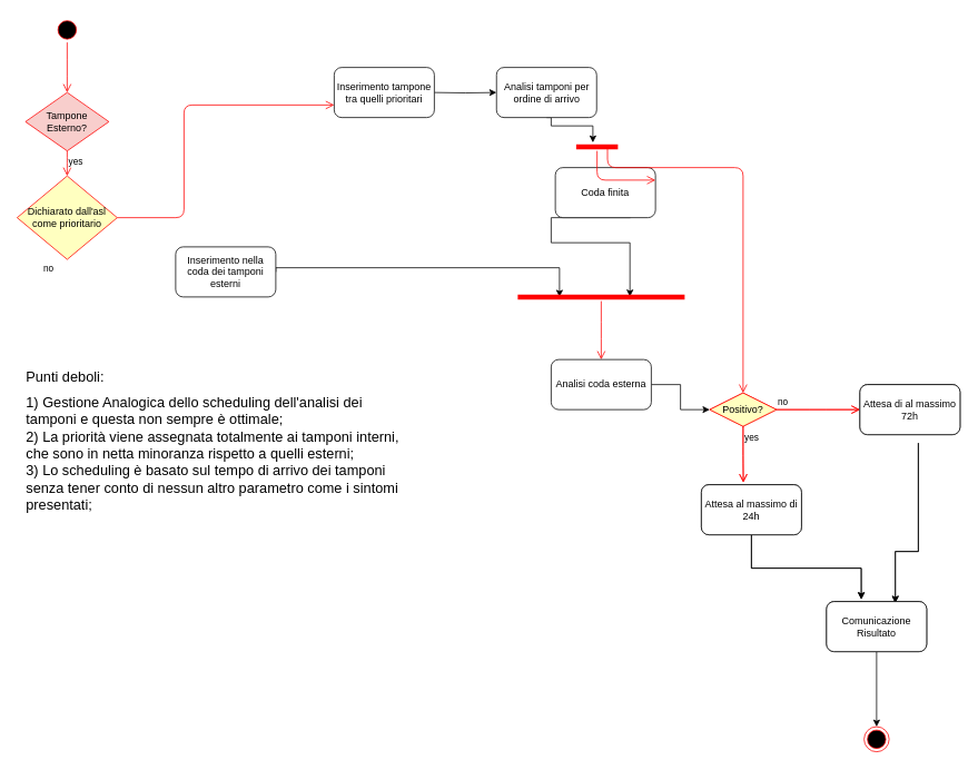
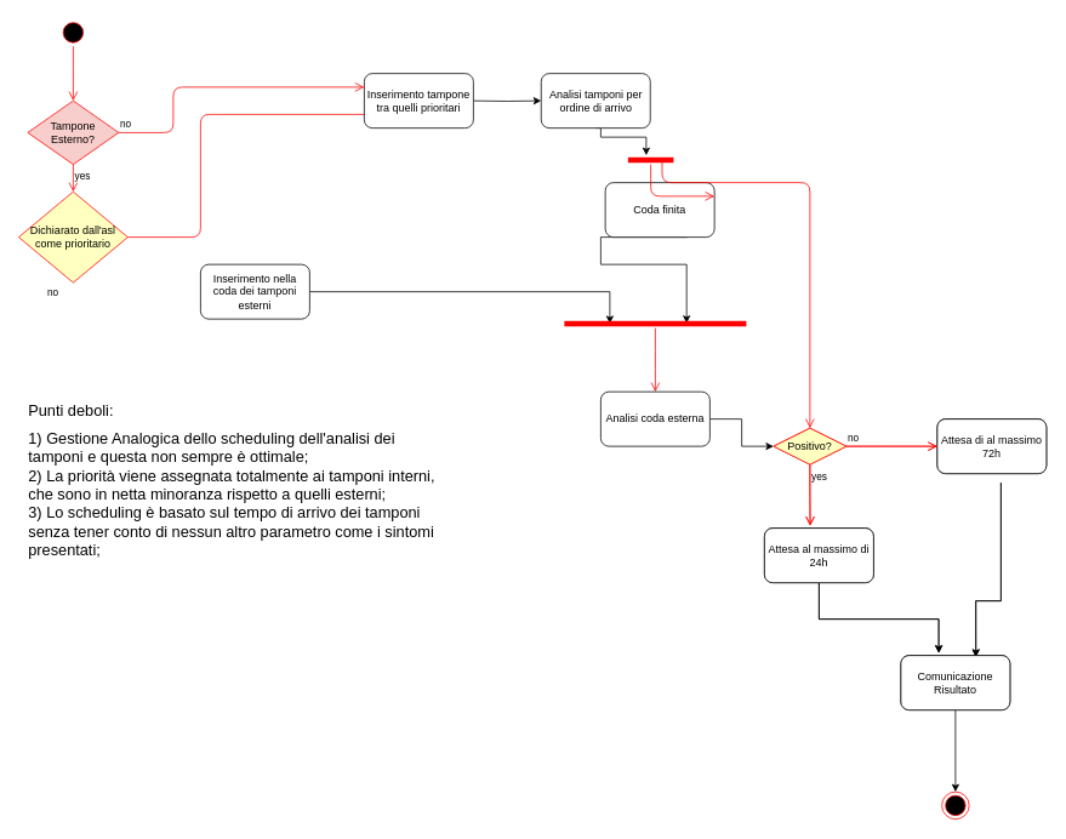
+ <mxCell id="3" value="no" style="edgeStyle=orthogonalEdgeStyle;html=1;align=left;verticalAlign=bottom;endArrow=open;endSize=8;strokeColor=#ff0000;entryX=0;entryY=0.25;entryDx=0;entryDy=0;" edge="1" source="2" parent="1" target="17"><mxGeometry x="-1" relative="1" as="geometry"><mxPoint x="430" y="50" as="targetPoint" /><Array as="points"><mxPoint x="190" y="145" /><mxPoint x="190" y="95" /></Array></mxGeometry></mxCell>
- <mxCell id="8" value="no" style="edgeStyle=orthogonalEdgeStyle;html=1;align=left;verticalAlign=bottom;endArrow=open;endSize=8;strokeColor=#ff0000;entryX=0;entryY=0.75;entryDx=0;entryDy=0;" edge="1" source="7" parent="1" target="17"><mxGeometry x="-0.595" y="184" relative="1" as="geometry"><mxPoint x="417.574" y="138.284" as="targetPoint" /><Array as="points"><mxPoint x="220" y="260" /><mxPoint x="220" y="125" /></Array><mxPoint x="14" y="70" as="offset" /></mxGeometry></mxCell>
+ <mxCell id="8" value="no" style="edgeStyle=orthogonalEdgeStyle;html=1;align=left;verticalAlign=bottom;endArrow=none;endSize=8;strokeColor=#ff0000;entryX=0;entryY=0.75;entryDx=0;entryDy=0;" edge="1" source="7" parent="1" target="17"><mxGeometry x="-0.595" y="184" relative="1" as="geometry"><mxPoint x="417.574" y="138.284" as="targetPoint" /><Array as="points"><mxPoint x="220" y="260" /><mxPoint x="220" y="125" /></Array><mxPoint x="14" y="70" as="offset" /></mxGeometry></mxCell>
- <mxCell id="23" value="&lt;span&gt;Inserimento nella coda dei tamponi esterni&lt;/span&gt;" style="rounded=1;whiteSpace=wrap;html=1;" vertex="1" parent="1"><mxGeometry x="210" y="295" width="120" height="60" as="geometry" /></mxCell>
+ <mxCell id="23" value="&lt;span&gt;Inserimento nella coda dei tamponi esterni&lt;/span&gt;" style="rounded=1;whiteSpace=wrap;html=1;" vertex="1" parent="1"><mxGeometry x="220" y="290" width="120" height="60" as="geometry" /></mxCell>
